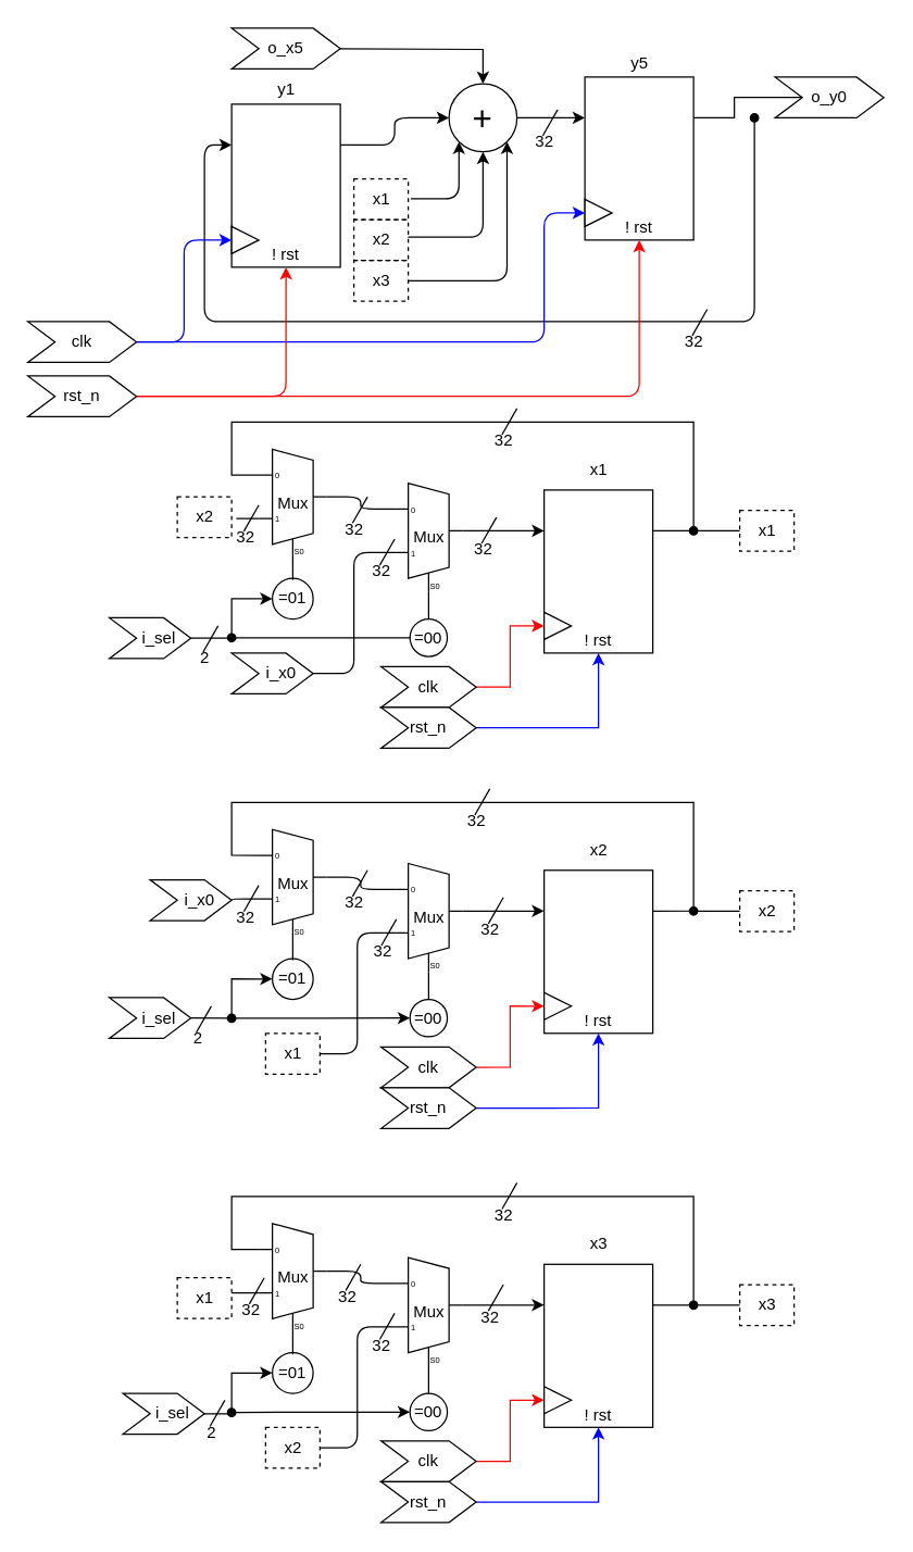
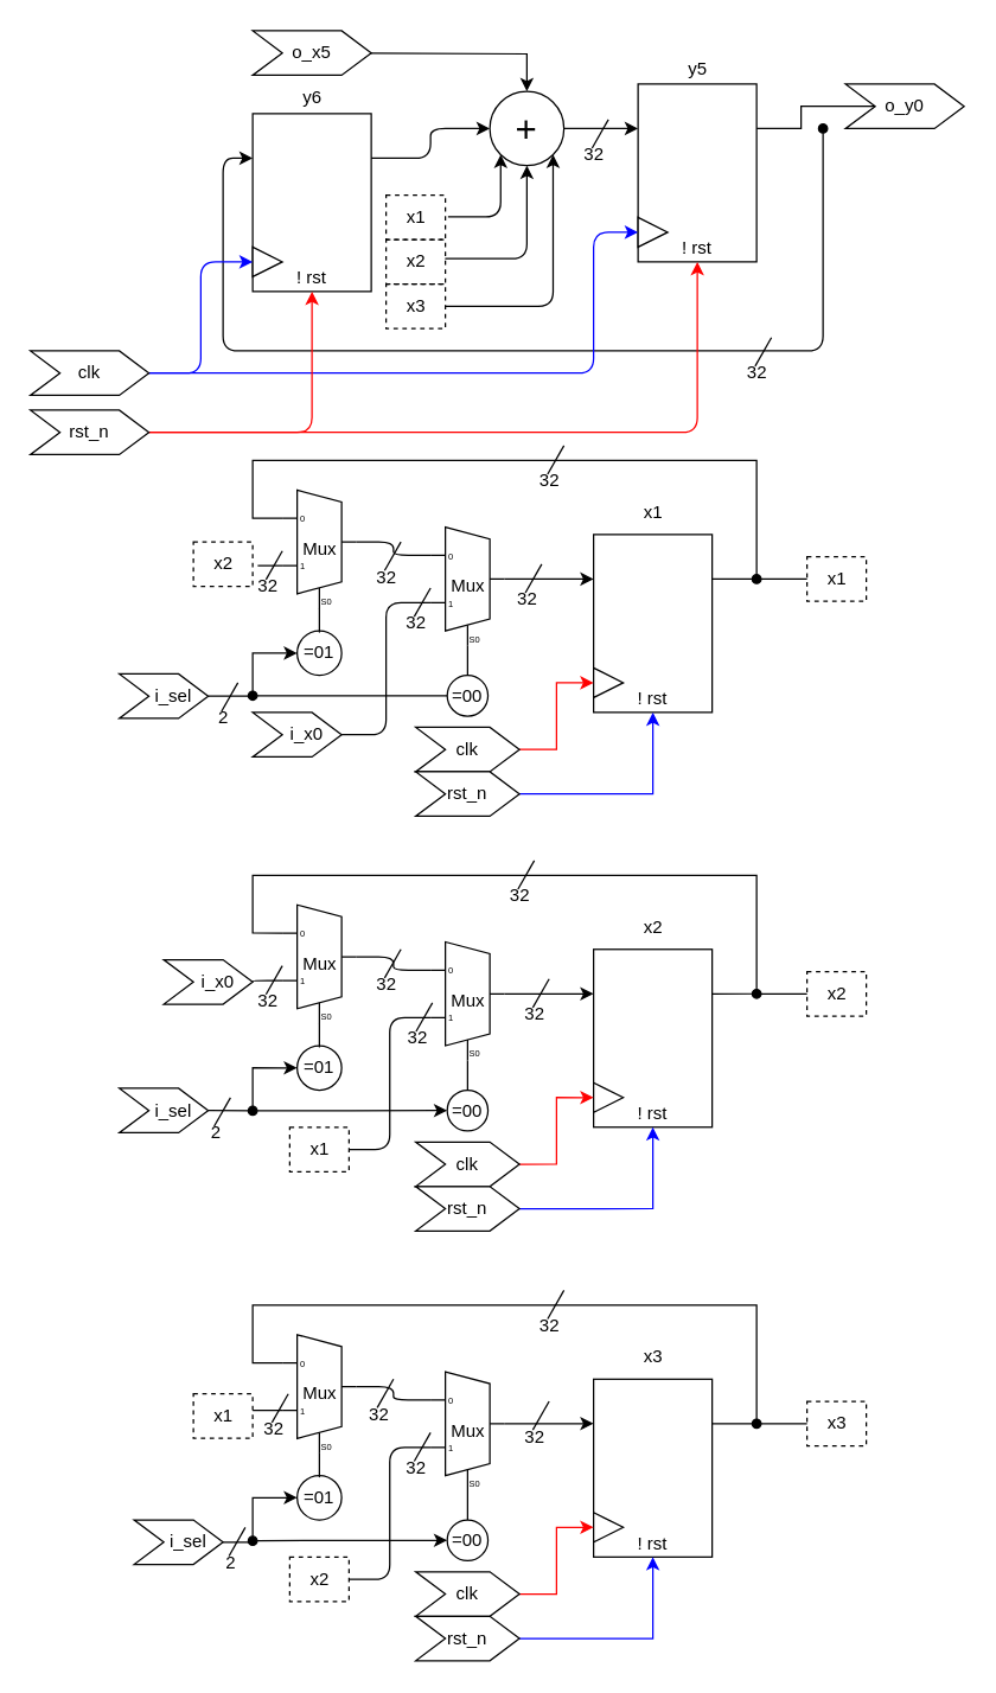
- <mxCell id="15" value="y1" style="text;html=1;align=center;verticalAlign=middle;resizable=0;points=[];autosize=1;strokeColor=none;fillColor=none;fontSize=12;" parent="1" vertex="1"><mxGeometry x="190" y="50" width="40" height="30" as="geometry" /></mxCell>
+ <mxCell id="15" value="y6" style="text;html=1;align=center;verticalAlign=middle;resizable=0;points=[];autosize=1;strokeColor=none;fillColor=none;fontSize=12;" parent="1" vertex="1"><mxGeometry x="190" y="50" width="40" height="30" as="geometry" /></mxCell>
